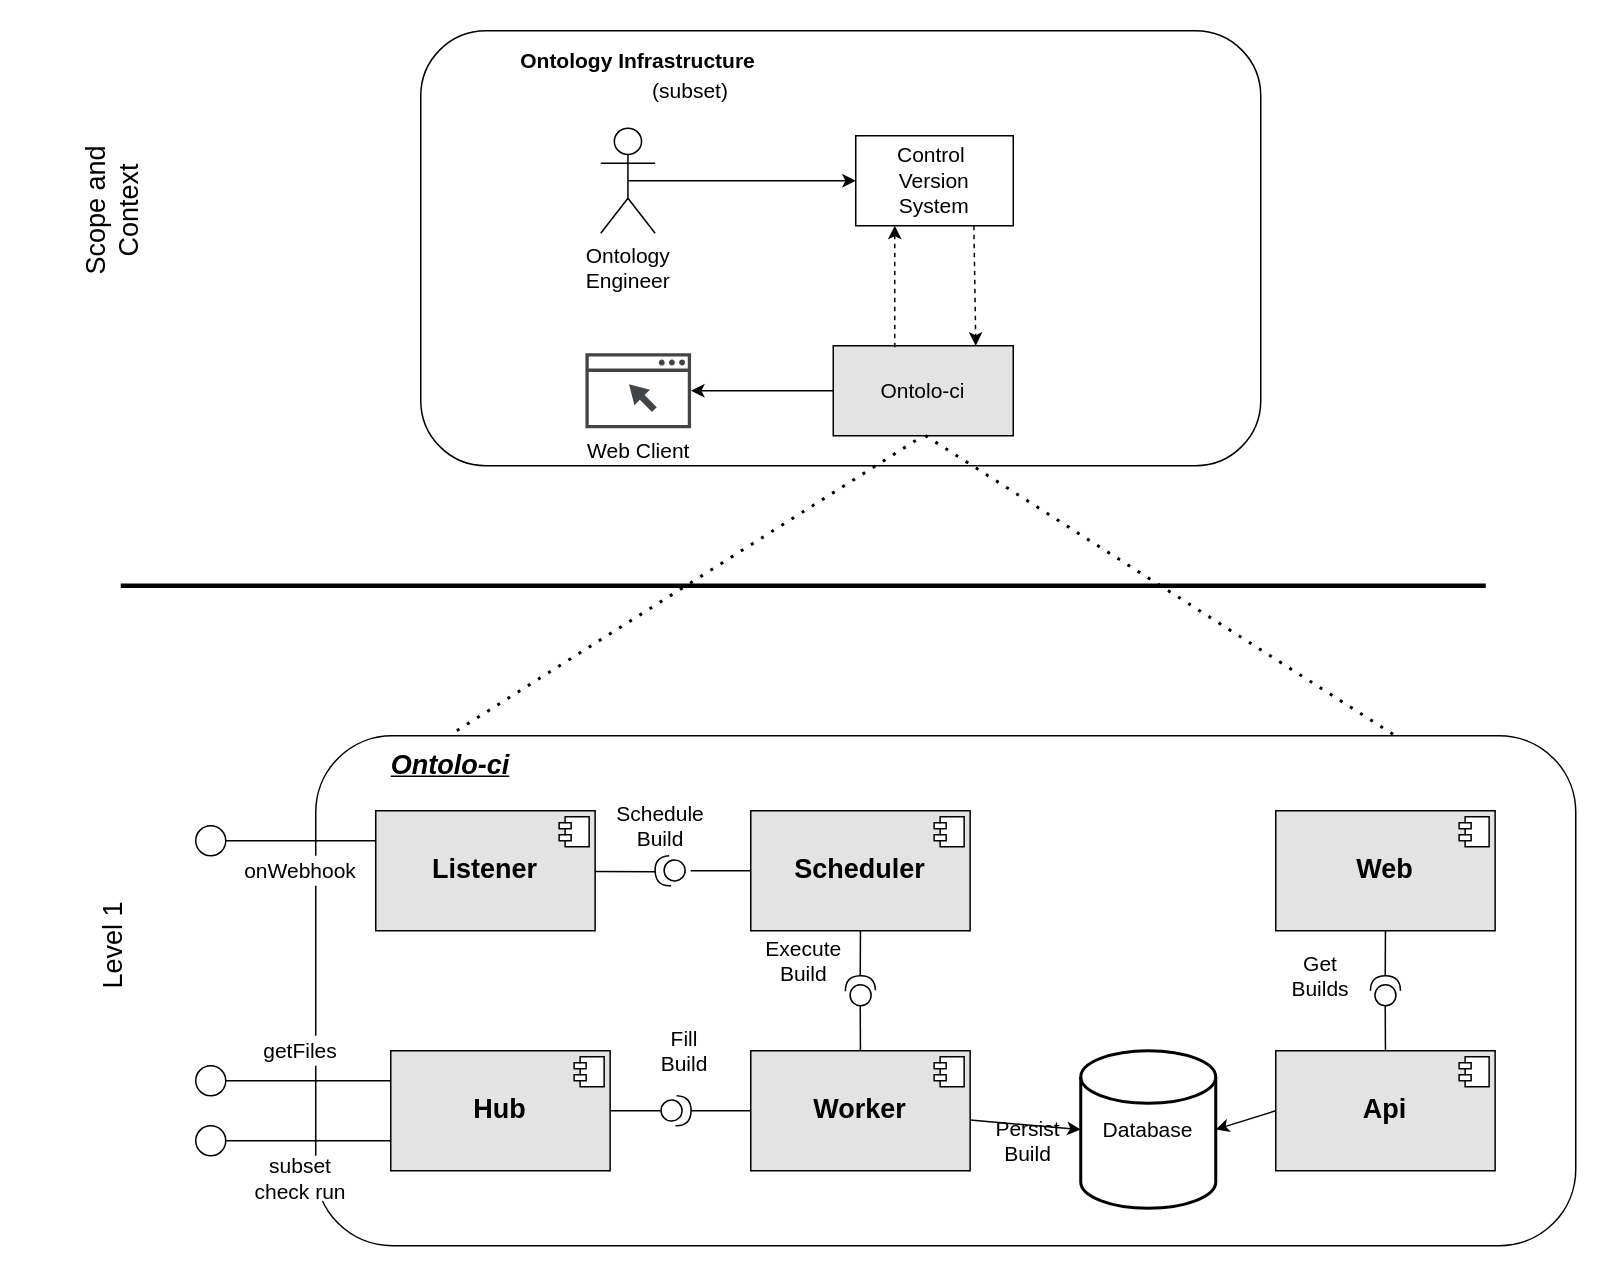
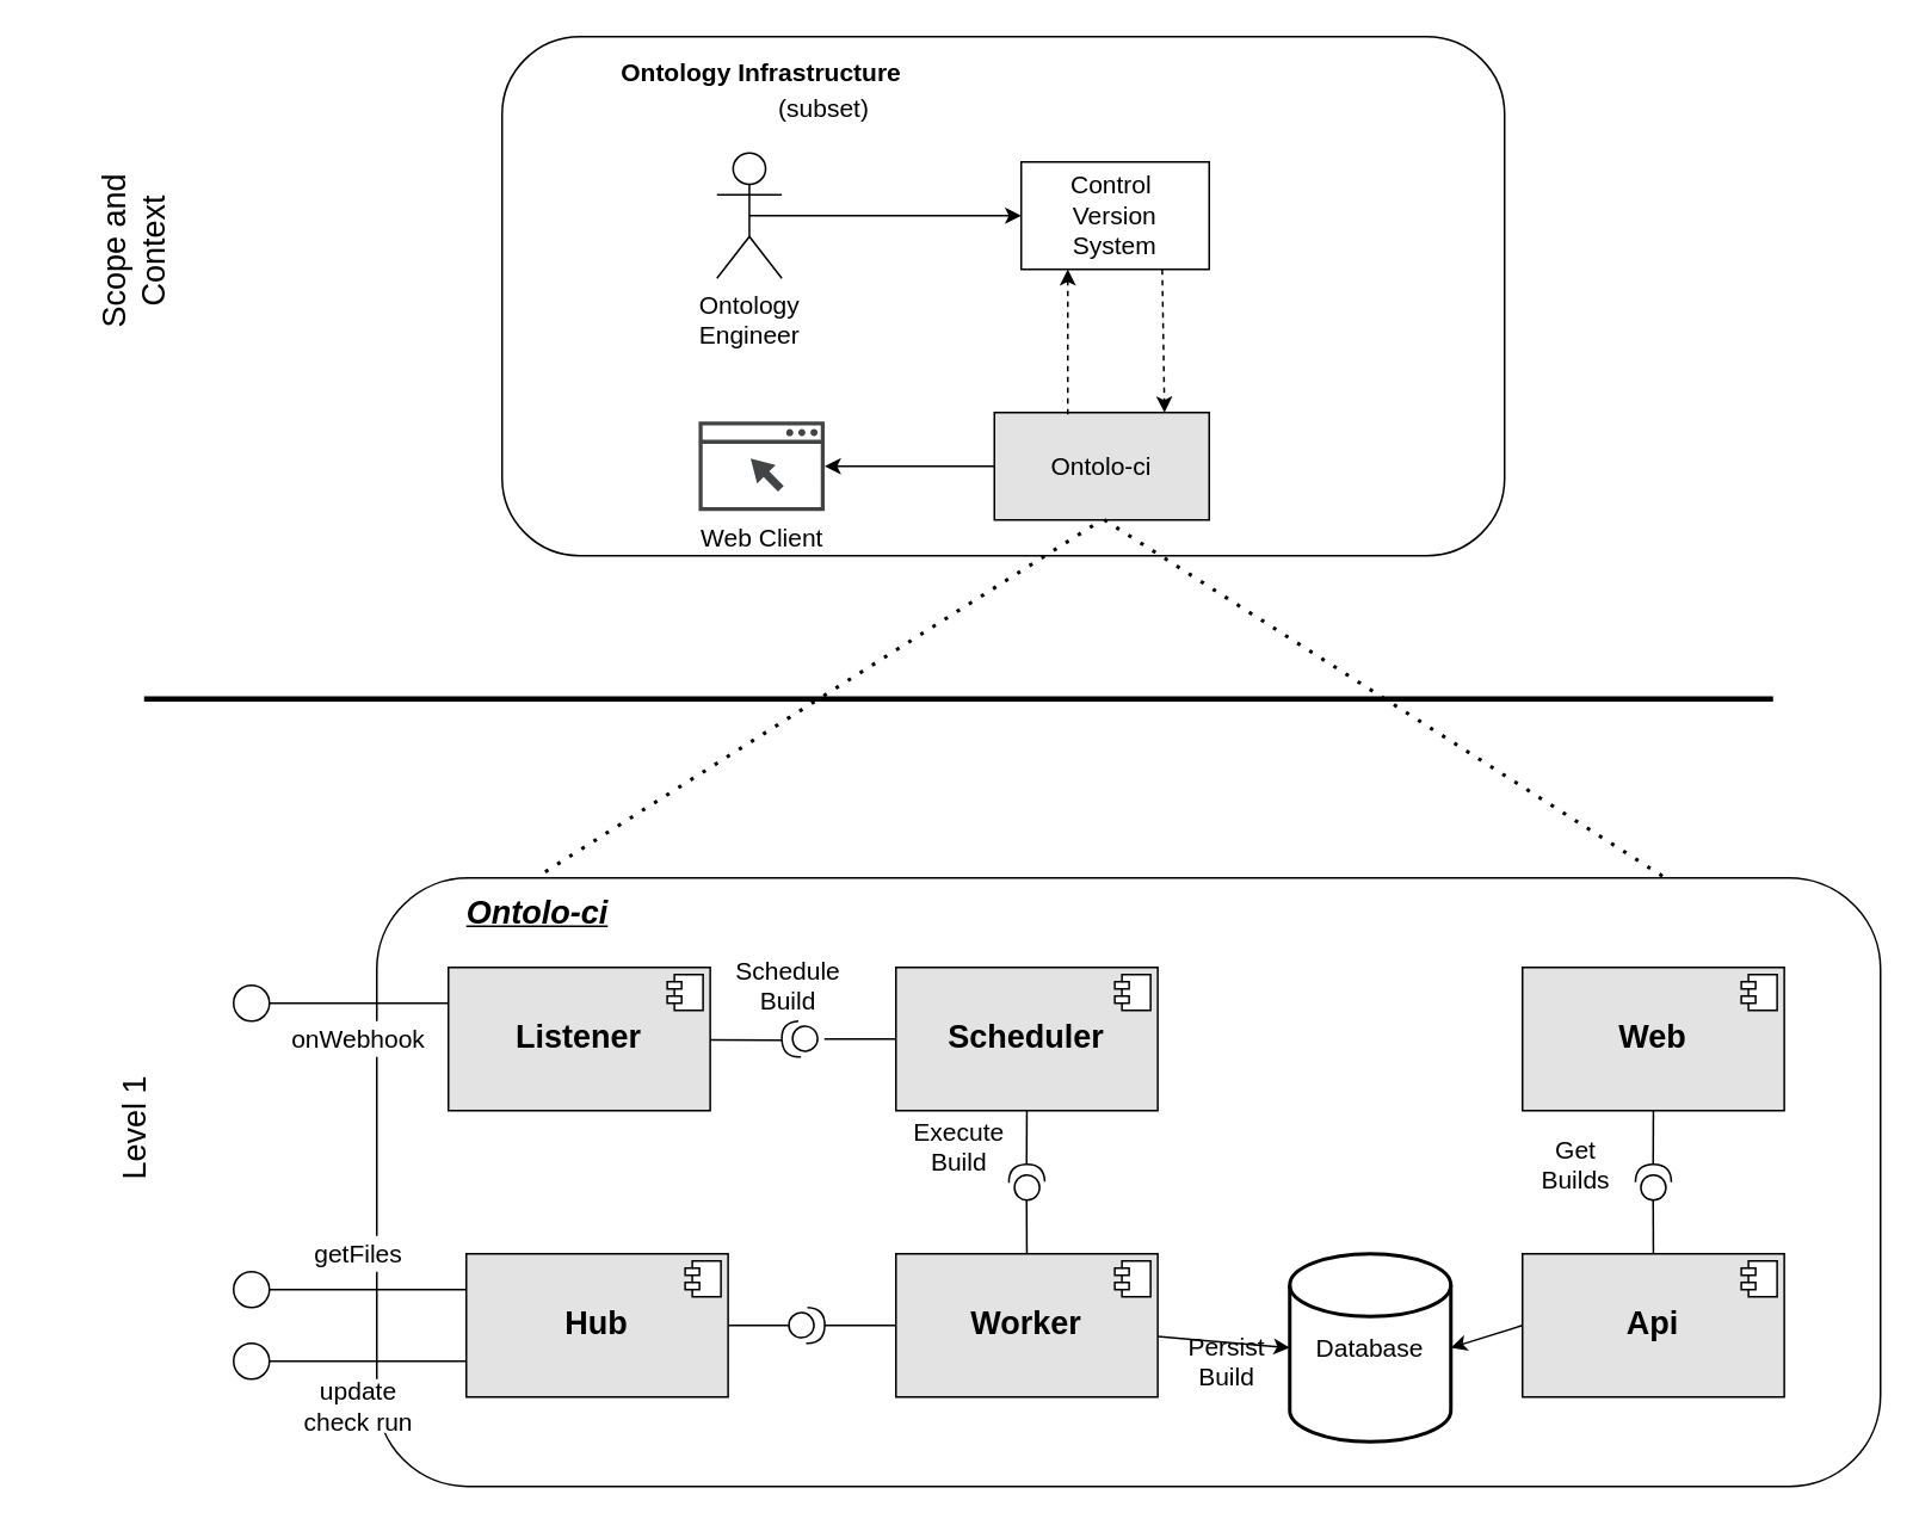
- <mxCell id="44" value="Fill Build" style="text;html=1;strokeColor=none;fillColor=none;align=center;verticalAlign=middle;whiteSpace=wrap;rounded=0;fontSize=14;" vertex="1" parent="1"><mxGeometry x="436" y="690" width="40" height="20" as="geometry" /></mxCell>
- <mxCell id="60" value="subset check run" style="text;html=1;strokeColor=none;align=center;verticalAlign=middle;whiteSpace=wrap;rounded=0;fontSize=14;fillColor=#ffffff;" vertex="1" parent="1"><mxGeometry x="160" y="770" width="80" height="30" as="geometry" /></mxCell>
+ <mxCell id="60" value="update check run" style="text;html=1;strokeColor=none;align=center;verticalAlign=middle;whiteSpace=wrap;rounded=0;fontSize=14;fillColor=#ffffff;" vertex="1" parent="1"><mxGeometry x="160" y="770" width="80" height="30" as="geometry" /></mxCell>
